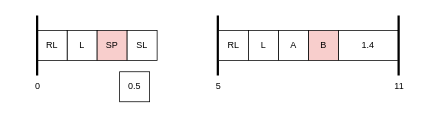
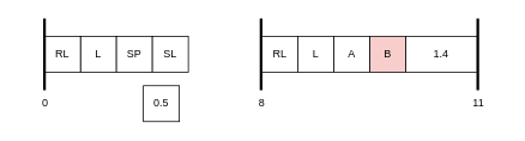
- <mxCell id="10" value="SP" style="rounded=0;whiteSpace=wrap;html=1;fillColor=#f8cecc;" parent="1" vertex="1"><mxGeometry x="129" y="40" width="40" height="40" as="geometry" /></mxCell>
+ <mxCell id="10" value="SP" style="rounded=0;whiteSpace=wrap;html=1;" parent="1" vertex="1"><mxGeometry x="129" y="40" width="40" height="40" as="geometry" /></mxCell>
- <mxCell id="5" value="5" style="text;html=1;strokeColor=none;fillColor=none;align=center;verticalAlign=middle;whiteSpace=wrap;rounded=0;" parent="1" vertex="1"><mxGeometry x="261" y="100" width="60" height="30" as="geometry" /></mxCell>
+ <mxCell id="5" value="8" style="text;html=1;strokeColor=none;fillColor=none;align=center;verticalAlign=middle;whiteSpace=wrap;rounded=0;" parent="1" vertex="1"><mxGeometry x="261" y="100" width="60" height="30" as="geometry" /></mxCell>
